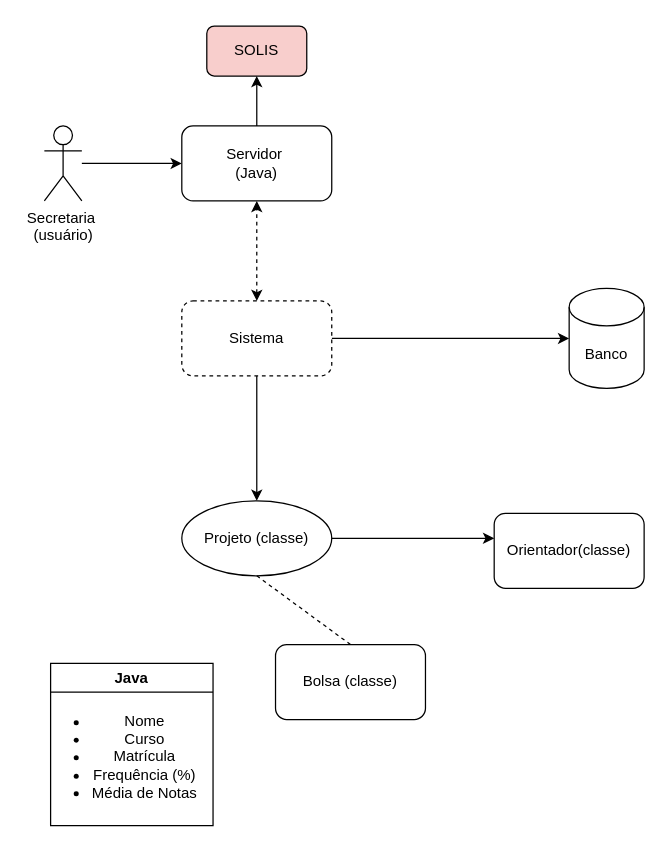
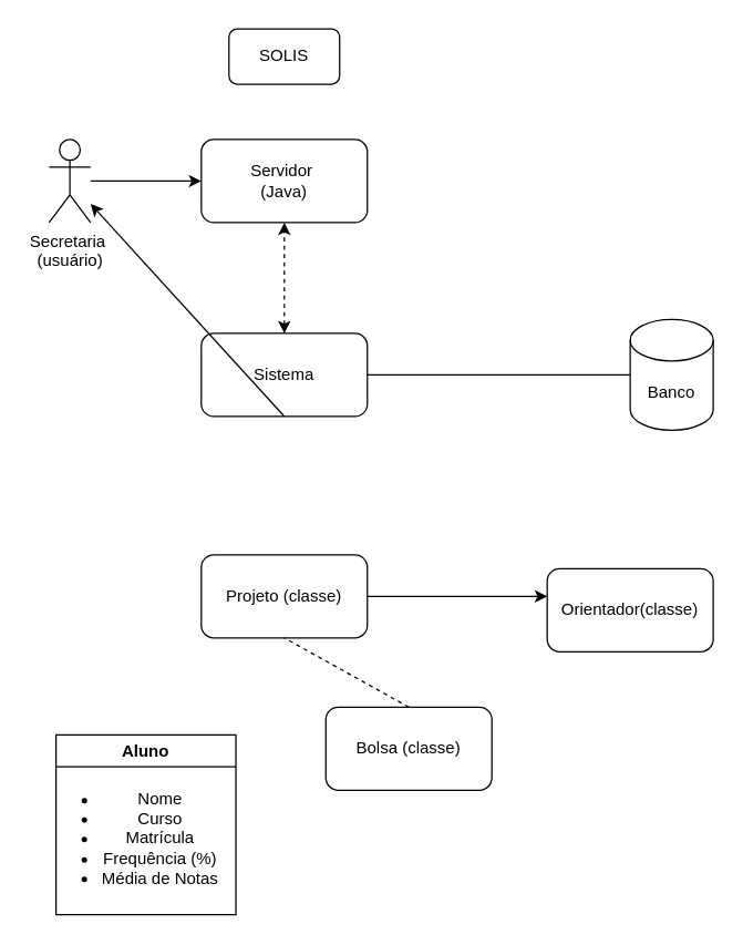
- <mxCell id="7" value="SOLIS" style="rounded=1;whiteSpace=wrap;html=1;fillColor=#f8cecc;" vertex="1" parent="1"><mxGeometry x="165" y="20" width="80" height="40" as="geometry" /></mxCell>
+ <mxCell id="7" value="SOLIS" style="rounded=1;whiteSpace=wrap;html=1;" vertex="1" parent="1"><mxGeometry x="165" y="20" width="80" height="40" as="geometry" /></mxCell>
- <mxCell id="5" value="" style="edgeStyle=orthogonalEdgeStyle;rounded=0;orthogonalLoop=1;jettySize=auto;html=1;" edge="1" parent="1" source="6" target="7"><mxGeometry relative="1" as="geometry" /></mxCell>
- <mxCell id="9" value="Sistema" style="rounded=1;whiteSpace=wrap;html=1;dashed=1;" vertex="1" parent="1"><mxGeometry x="145" y="240" width="120" height="60" as="geometry" /></mxCell>
+ <mxCell id="9" value="Sistema" style="rounded=1;whiteSpace=wrap;html=1;" vertex="1" parent="1"><mxGeometry x="145" y="240" width="120" height="60" as="geometry" /></mxCell>
- <mxCell id="4" style="edgeStyle=orthogonalEdgeStyle;rounded=0;orthogonalLoop=1;jettySize=auto;html=1;exitX=1;exitY=0.5;exitDx=0;exitDy=0;entryX=0;entryY=0.5;entryDx=0;entryDy=0;entryPerimeter=0;" edge="1" parent="1" source="9" target="8"><mxGeometry relative="1" as="geometry"><mxPoint x="355" y="130" as="targetPoint" /></mxGeometry></mxCell>
+ <mxCell id="4" style="edgeStyle=orthogonalEdgeStyle;rounded=0;orthogonalLoop=1;jettySize=auto;html=1;exitX=1;exitY=0.5;exitDx=0;exitDy=0;entryX=0;entryY=0.5;entryDx=0;entryDy=0;entryPerimeter=0;endArrow=none;" edge="1" parent="1" source="9" target="8"><mxGeometry relative="1" as="geometry"><mxPoint x="355" y="130" as="targetPoint" /></mxGeometry></mxCell>
- <mxCell id="10" value="" style="endArrow=classic;html=1;rounded=0;exitX=0.5;exitY=1;exitDx=0;exitDy=0;entryX=0.5;entryY=0;entryDx=0;entryDy=0;" edge="1" parent="1" source="9" target="12"><mxGeometry width="50" height="50" relative="1" as="geometry"><mxPoint x="205" y="330" as="sourcePoint" /><mxPoint x="205" y="350" as="targetPoint" /></mxGeometry></mxCell>
+ <mxCell id="10" value="" style="endArrow=classic;html=1;rounded=0;exitX=0.5;exitY=1;exitDx=0;exitDy=0;" edge="1" parent="1" source="9" target="3"><mxGeometry width="50" height="50" relative="1" as="geometry"><mxPoint x="205" y="330" as="sourcePoint" /><mxPoint x="205" y="350" as="targetPoint" /></mxGeometry></mxCell>
- <mxCell id="12" value="Projeto (classe)" style="ellipse;whiteSpace=wrap;html=1;" vertex="1" parent="1"><mxGeometry x="145" y="400" width="120" height="60" as="geometry" /></mxCell>
+ <mxCell id="12" value="Projeto (classe)" style="rounded=1;whiteSpace=wrap;html=1;" vertex="1" parent="1"><mxGeometry x="145" y="400" width="120" height="60" as="geometry" /></mxCell>
- <mxCell id="17" value="Java" style="swimlane;" vertex="1" parent="1"><mxGeometry x="40" y="530" width="130" height="130" as="geometry" /></mxCell>
+ <mxCell id="17" value="Aluno" style="swimlane;" vertex="1" parent="1"><mxGeometry x="40" y="530" width="130" height="130" as="geometry" /></mxCell>
- <mxCell id="13" value="Bolsa (classe)" style="rounded=1;whiteSpace=wrap;html=1;" vertex="1" parent="1"><mxGeometry x="220" y="515" width="120" height="60" as="geometry" /></mxCell>
+ <mxCell id="13" value="Bolsa (classe)" style="rounded=1;whiteSpace=wrap;html=1;" vertex="1" parent="1"><mxGeometry x="235" y="510" width="120" height="60" as="geometry" /></mxCell>
